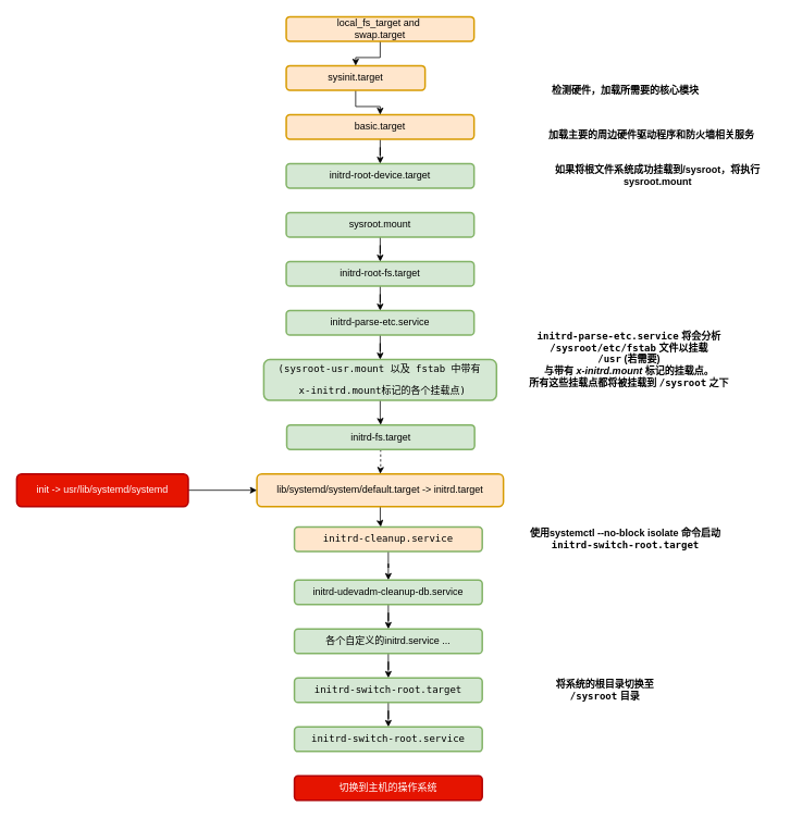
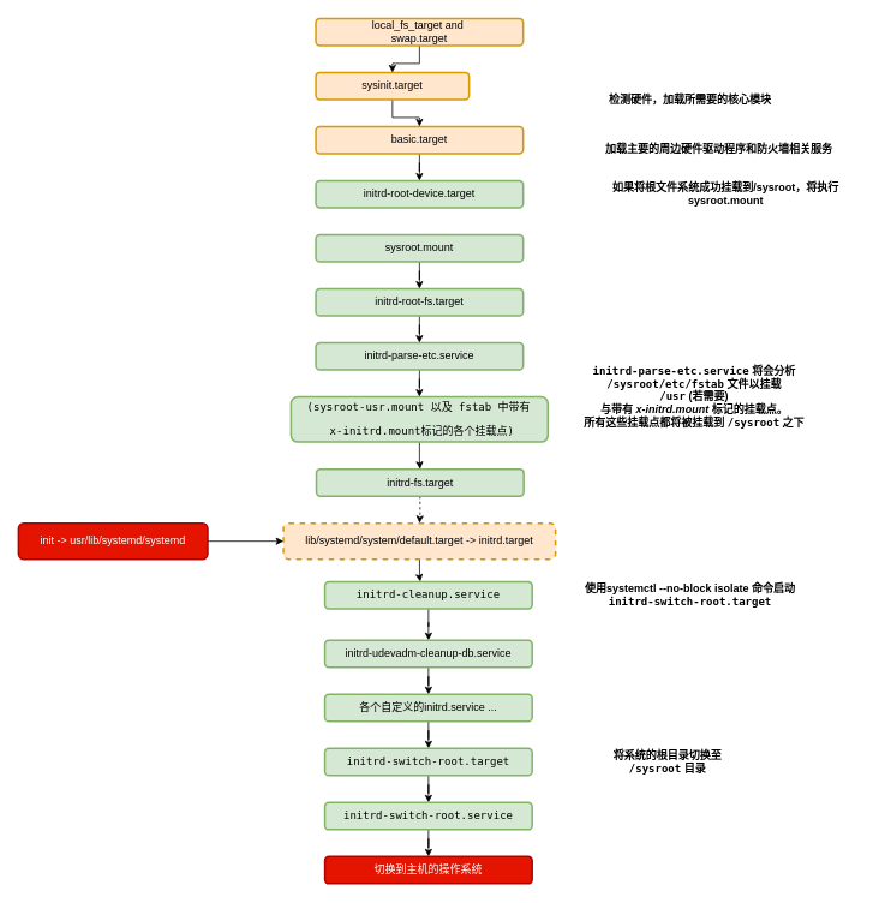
- <mxCell id="3" value="lib/systemd/system/default.target -&amp;gt; initrd.target" style="rounded=1;whiteSpace=wrap;html=1;strokeWidth=2;fillColor=#ffe6cc;strokeColor=#d79b00;" vertex="1" parent="1"><mxGeometry x="314.05" y="580" width="301.88" height="40" as="geometry" /></mxCell>
+ <mxCell id="3" value="lib/systemd/system/default.target -&amp;gt; initrd.target" style="rounded=1;whiteSpace=wrap;html=1;strokeWidth=2;fillColor=#ffe6cc;strokeColor=#d79b00;dashed=1;" vertex="1" parent="1"><mxGeometry x="314.05" y="580" width="301.88" height="40" as="geometry" /></mxCell>
- <mxCell id="26" value="&lt;pre class=&quot;programlisting&quot;&gt;initrd-cleanup.service&lt;/pre&gt;" style="rounded=1;whiteSpace=wrap;html=1;strokeWidth=2;fillColor=#ffe6cc;strokeColor=#82b366;" vertex="1" parent="1"><mxGeometry x="360" y="645" width="230" height="30" as="geometry" /></mxCell>
+ <mxCell id="26" value="&lt;pre class=&quot;programlisting&quot;&gt;initrd-cleanup.service&lt;/pre&gt;" style="rounded=1;whiteSpace=wrap;html=1;strokeWidth=2;fillColor=#d5e8d4;strokeColor=#82b366;" vertex="1" parent="1"><mxGeometry x="360" y="645" width="230" height="30" as="geometry" /></mxCell>
+ <mxCell id="33" style="edgeStyle=orthogonalEdgeStyle;rounded=0;orthogonalLoop=1;jettySize=auto;html=1;entryX=0.5;entryY=0;entryDx=0;entryDy=0;" edge="1" parent="1" source="34" target="36"><mxGeometry relative="1" as="geometry" /></mxCell>
